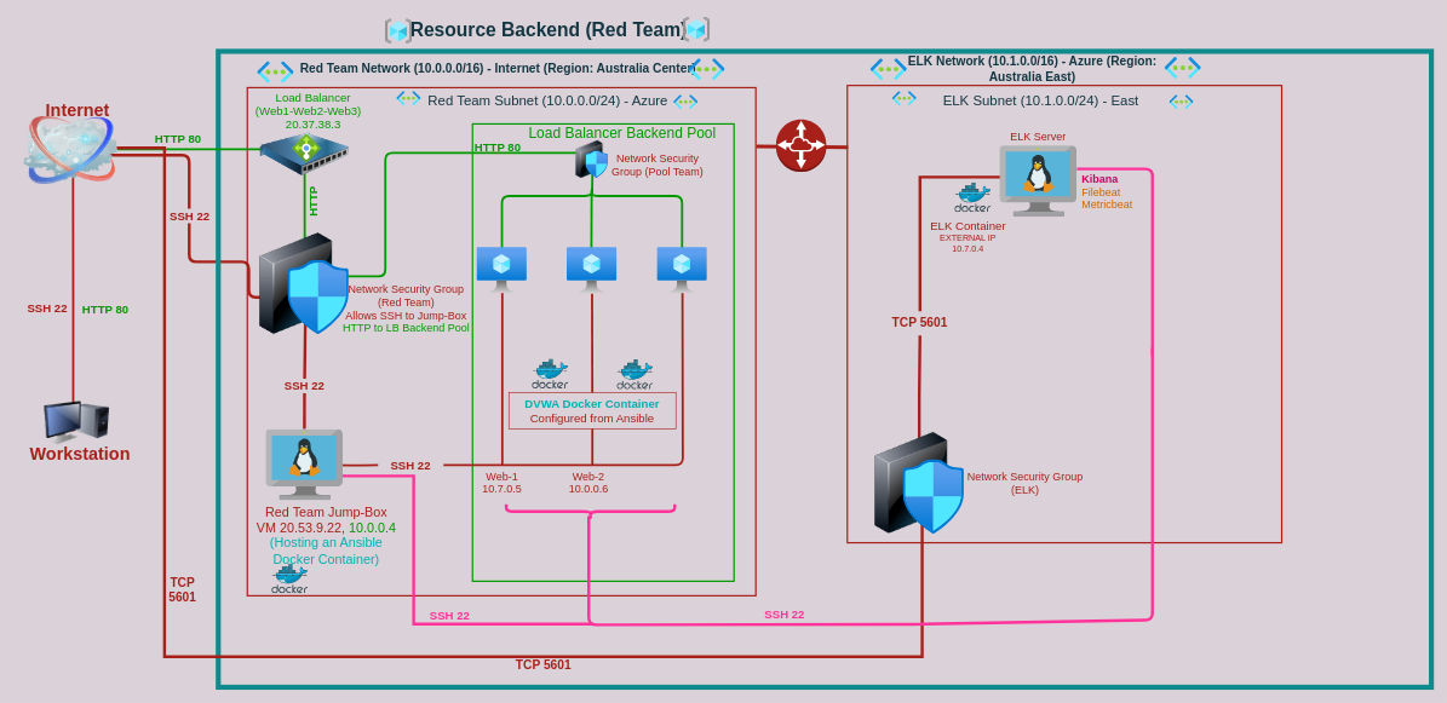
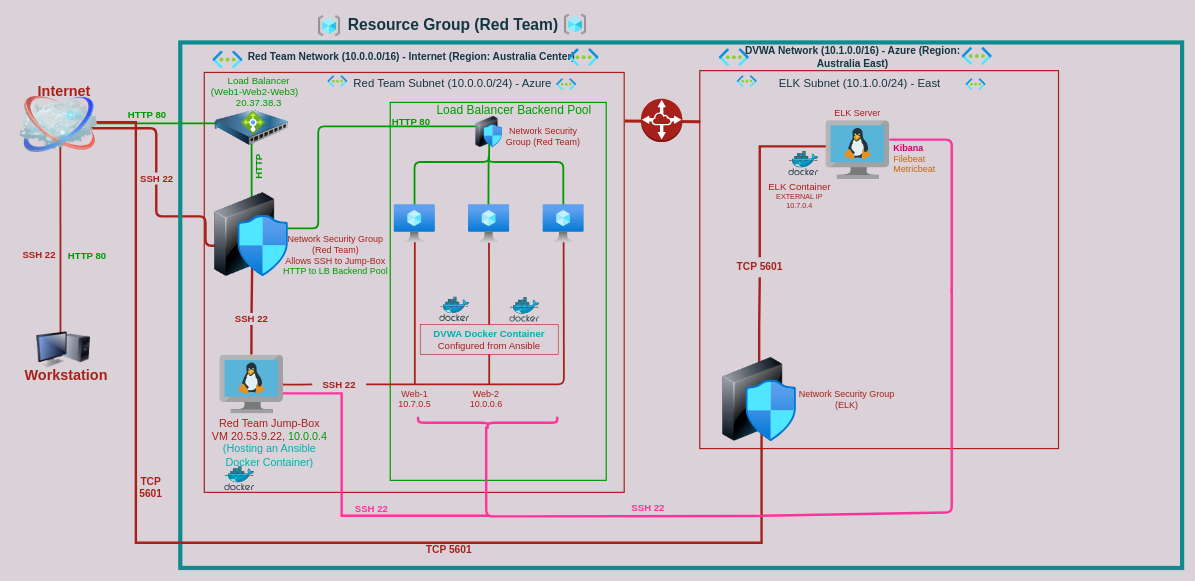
- <mxCell id="7" value="&lt;font size=&quot;1&quot;&gt;&lt;b style=&quot;font-size: 26px&quot;&gt;Resource Backend (Red Team)&lt;/b&gt;&lt;/font&gt;" style="text;html=1;strokeColor=none;fillColor=none;align=center;verticalAlign=middle;whiteSpace=wrap;rounded=0;sketch=0;fontColor=#143642;" parent="1" vertex="1"><mxGeometry x="450" y="20" width="610" height="40" as="geometry" /></mxCell>
+ <mxCell id="7" value="&lt;font size=&quot;1&quot;&gt;&lt;b style=&quot;font-size: 26px&quot;&gt;Resource Group (Red Team)&lt;/b&gt;&lt;/font&gt;" style="text;html=1;strokeColor=none;fillColor=none;align=center;verticalAlign=middle;whiteSpace=wrap;rounded=0;sketch=0;fontColor=#143642;" parent="1" vertex="1"><mxGeometry x="450" y="20" width="610" height="40" as="geometry" /></mxCell>
- <mxCell id="70" value="&lt;font&gt;&lt;span style=&quot;font-size: 17px&quot;&gt;&lt;b&gt;ELK Network (10.1.0.0/16) - Azure (Region: Australia East)&lt;/b&gt;&lt;/span&gt;&lt;/font&gt;" style="text;html=1;strokeColor=none;fillColor=none;align=center;verticalAlign=middle;whiteSpace=wrap;rounded=0;sketch=0;fontColor=#143642;" parent="1" vertex="1"><mxGeometry x="1235" y="70" width="372" height="50" as="geometry" /></mxCell>
+ <mxCell id="70" value="&lt;font&gt;&lt;span style=&quot;font-size: 17px&quot;&gt;&lt;b&gt;DVWA Network (10.1.0.0/16) - Azure (Region: Australia East)&lt;/b&gt;&lt;/span&gt;&lt;/font&gt;" style="text;html=1;strokeColor=none;fillColor=none;align=center;verticalAlign=middle;whiteSpace=wrap;rounded=0;sketch=0;fontColor=#143642;" parent="1" vertex="1"><mxGeometry x="1235" y="70" width="372" height="50" as="geometry" /></mxCell>
- <mxCell id="66" value="&lt;font style=&quot;font-size: 15px&quot;&gt;&lt;font color=&quot;#a8201a&quot;&gt;Network Security Group (Pool Team)&lt;/font&gt;&lt;br&gt;&lt;/font&gt;" style="text;html=1;strokeColor=none;align=center;verticalAlign=middle;whiteSpace=wrap;rounded=0;sketch=0;fontColor=#143642;" parent="1" vertex="1"><mxGeometry x="840.06" y="191" width="129.94" height="69" as="geometry" /></mxCell>
+ <mxCell id="66" value="&lt;font style=&quot;font-size: 15px&quot;&gt;&lt;font color=&quot;#a8201a&quot;&gt;Network Security Group (Red Team)&lt;/font&gt;&lt;br&gt;&lt;/font&gt;" style="text;html=1;strokeColor=none;align=center;verticalAlign=middle;whiteSpace=wrap;rounded=0;sketch=0;fontColor=#143642;" parent="1" vertex="1"><mxGeometry x="840.06" y="191" width="129.94" height="69" as="geometry" /></mxCell>
